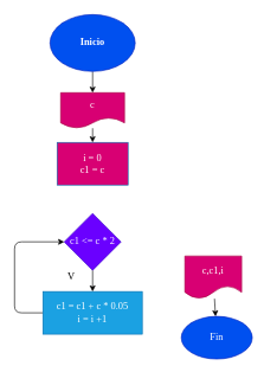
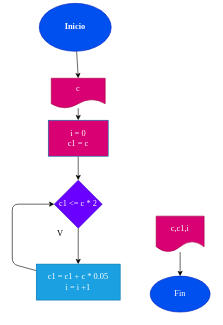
- <mxCell id="3" value="Inicio" style="ellipse;whiteSpace=wrap;html=1;fontFamily=Comic Sans MS;fontSize=14;fontStyle=1;fillColor=#0050ef;fontColor=#ffffff;strokeColor=#001DBC;" parent="1" vertex="1"><mxGeometry x="70" y="20" width="120" height="80" as="geometry" /></mxCell>
+ <mxCell id="3" value="Inicio" style="ellipse;whiteSpace=wrap;html=1;fontFamily=Comic Sans MS;fontSize=14;fontStyle=1;fillColor=#0050ef;fontColor=#ffffff;strokeColor=#001DBC;" parent="1" vertex="1"><mxGeometry x="65" y="5" width="120" height="80" as="geometry" /></mxCell>
+ <mxCell id="6" value="" style="edgeStyle=none;html=1;fontFamily=Comic Sans MS;fontSize=14;" parent="1" source="7" target="9" edge="1"><mxGeometry relative="1" as="geometry" /></mxCell>
- <mxCell id="11" value="c1 = c1 + c * 0.05&lt;br&gt;i = i +1" style="rounded=0;whiteSpace=wrap;html=1;fontFamily=Comic Sans MS;fontSize=14;fillColor=#1ba1e2;fontColor=#ffffff;strokeColor=#006EAF;" parent="1" vertex="1"><mxGeometry x="60" y="410" width="140" height="60" as="geometry" /></mxCell>
+ <mxCell id="11" value="c1 = c1 + c * 0.05&lt;br&gt;i = i +1" style="rounded=0;whiteSpace=wrap;html=1;fontFamily=Comic Sans MS;fontSize=14;fillColor=#1ba1e2;fontColor=#ffffff;strokeColor=#006EAF;" parent="1" vertex="1"><mxGeometry x="60" y="440" width="140" height="60" as="geometry" /></mxCell>
- <mxCell id="14" value="Fin" style="ellipse;whiteSpace=wrap;html=1;fontFamily=Comic Sans MS;fontSize=14;fillColor=#0050ef;fontColor=#ffffff;strokeColor=#001DBC;" parent="1" vertex="1"><mxGeometry x="255" y="445" width="100" height="60" as="geometry" /></mxCell>
+ <mxCell id="14" value="Fin" style="ellipse;whiteSpace=wrap;html=1;fontFamily=Comic Sans MS;fontSize=14;fillColor=#0050ef;fontColor=#ffffff;strokeColor=#001DBC;" parent="1" vertex="1"><mxGeometry x="250" y="460" width="100" height="60" as="geometry" /></mxCell>
